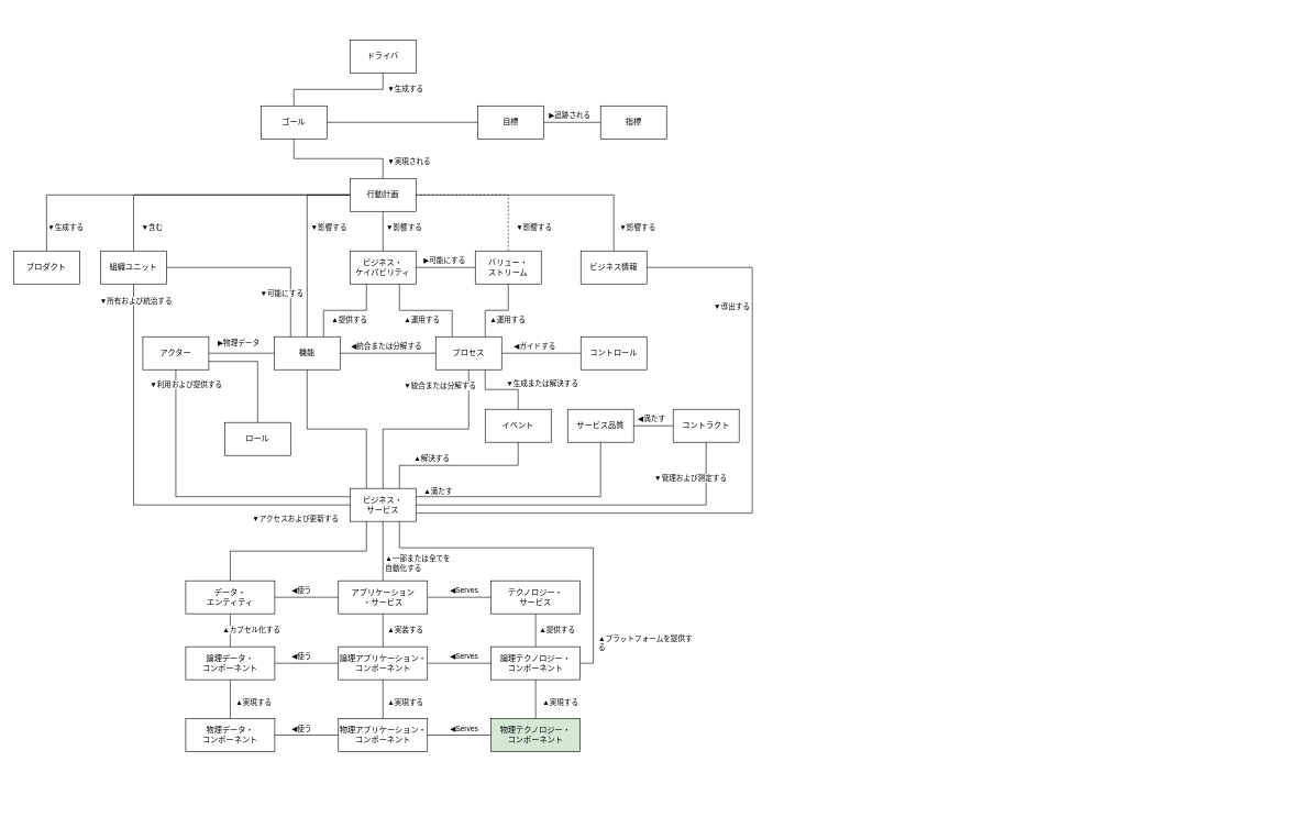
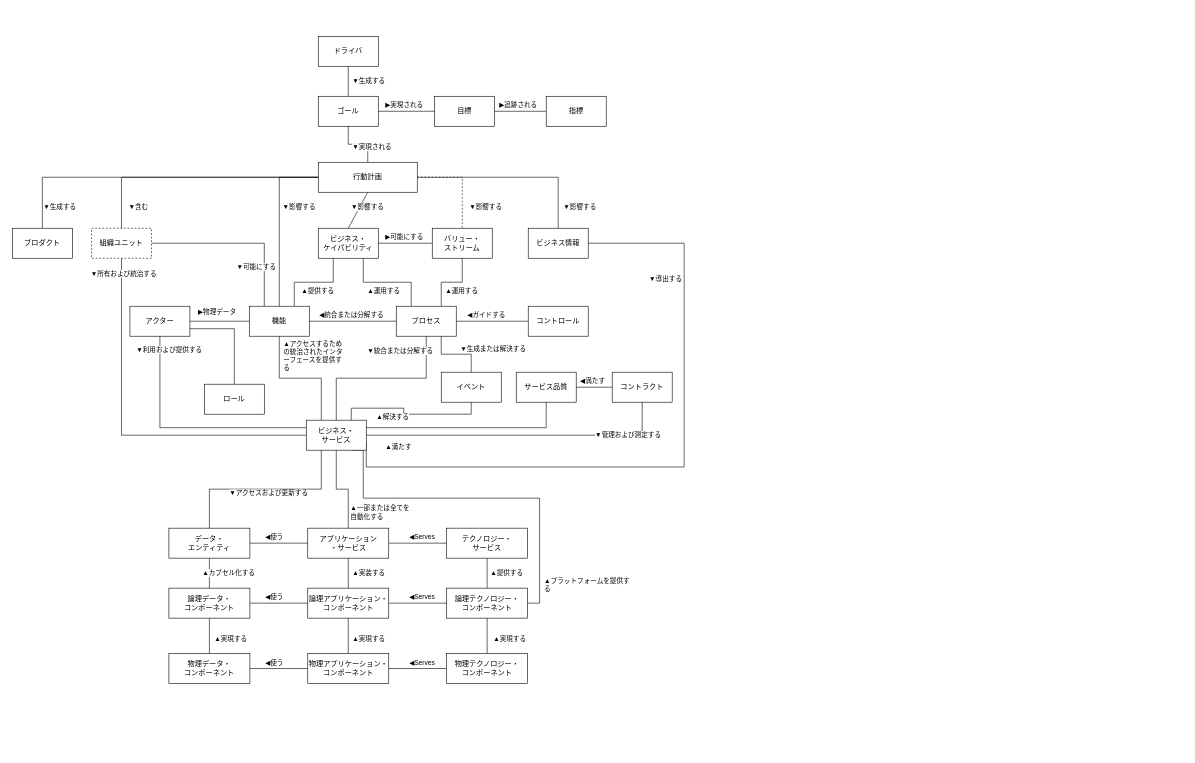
+ <mxCell id="22" value="▶︎実現される" style="text;html=1;align=left;verticalAlign=middle;whiteSpace=wrap;rounded=0;fontFamily=Helvetica;fontSize=11;fontColor=default;labelBackgroundColor=default;" vertex="1" parent="1"><mxGeometry x="640" y="160" width="80" height="30" as="geometry" /></mxCell>
- <mxCell id="5" value="ゴール" style="rounded=0;whiteSpace=wrap;html=1;" vertex="1" parent="1"><mxGeometry x="395" y="160" width="100" height="50" as="geometry" /></mxCell>
+ <mxCell id="5" value="ゴール" style="rounded=0;whiteSpace=wrap;html=1;" vertex="1" parent="1"><mxGeometry x="530" y="160" width="100" height="50" as="geometry" /></mxCell>
- <mxCell id="16" value="行動計画" style="rounded=0;whiteSpace=wrap;html=1;" vertex="1" parent="1"><mxGeometry x="530" y="270" width="100" height="50" as="geometry" /></mxCell>
+ <mxCell id="16" value="行動計画" style="rounded=0;whiteSpace=wrap;html=1;" vertex="1" parent="1"><mxGeometry x="530" y="270" width="165" height="50" as="geometry" /></mxCell>
- <mxCell id="26" value="組織ユニット" style="rounded=0;whiteSpace=wrap;html=1;" vertex="1" parent="1"><mxGeometry x="152" y="380" width="100" height="50" as="geometry" /></mxCell>
+ <mxCell id="26" value="組織ユニット" style="rounded=0;whiteSpace=wrap;html=1;dashed=1;" vertex="1" parent="1"><mxGeometry x="152" y="380" width="100" height="50" as="geometry" /></mxCell>
+ <mxCell id="68" value="▲アクセスするための統治されたインターフェースを提供する" style="text;html=1;align=left;verticalAlign=middle;whiteSpace=wrap;rounded=0;fontFamily=Helvetica;fontSize=11;fontColor=default;labelBackgroundColor=default;" vertex="1" parent="1"><mxGeometry x="470" y="578" width="110" height="30" as="geometry" /></mxCell>
- <mxCell id="61" value="ビジネス・&lt;div&gt;サービス&lt;/div&gt;" style="rounded=0;whiteSpace=wrap;html=1;" vertex="1" parent="1"><mxGeometry x="530" y="740" width="100" height="50" as="geometry" /></mxCell>
+ <mxCell id="61" value="ビジネス・&lt;div&gt;サービス&lt;/div&gt;" style="rounded=0;whiteSpace=wrap;html=1;" vertex="1" parent="1"><mxGeometry x="510" y="700" width="100" height="50" as="geometry" /></mxCell>
- <mxCell id="105" value="▼アクセスおよび更新する" style="text;html=1;align=left;verticalAlign=middle;whiteSpace=wrap;rounded=0;fontFamily=Helvetica;fontSize=11;fontColor=default;labelBackgroundColor=default;" vertex="1" parent="1"><mxGeometry x="380" y="772" width="140" height="30" as="geometry" /></mxCell>
+ <mxCell id="105" value="▼アクセスおよび更新する" style="text;html=1;align=left;verticalAlign=middle;whiteSpace=wrap;rounded=0;fontFamily=Helvetica;fontSize=11;fontColor=default;labelBackgroundColor=default;" vertex="1" parent="1"><mxGeometry x="380" y="807" width="140" height="30" as="geometry" /></mxCell>
- <mxCell id="102" value="物理テクノロジー・&lt;div&gt;&lt;span style=&quot;background-color: initial;&quot;&gt;コンポーネント&lt;/span&gt;&lt;/div&gt;" style="rounded=0;whiteSpace=wrap;html=1;fillColor=#d5e8d4;" vertex="1" parent="1"><mxGeometry x="744" y="1089" width="135" height="50" as="geometry" /></mxCell>
+ <mxCell id="102" value="物理テクノロジー・&lt;div&gt;&lt;span style=&quot;background-color: initial;&quot;&gt;コンポーネント&lt;/span&gt;&lt;/div&gt;" style="rounded=0;whiteSpace=wrap;html=1;" vertex="1" parent="1"><mxGeometry x="744" y="1089" width="135" height="50" as="geometry" /></mxCell>
